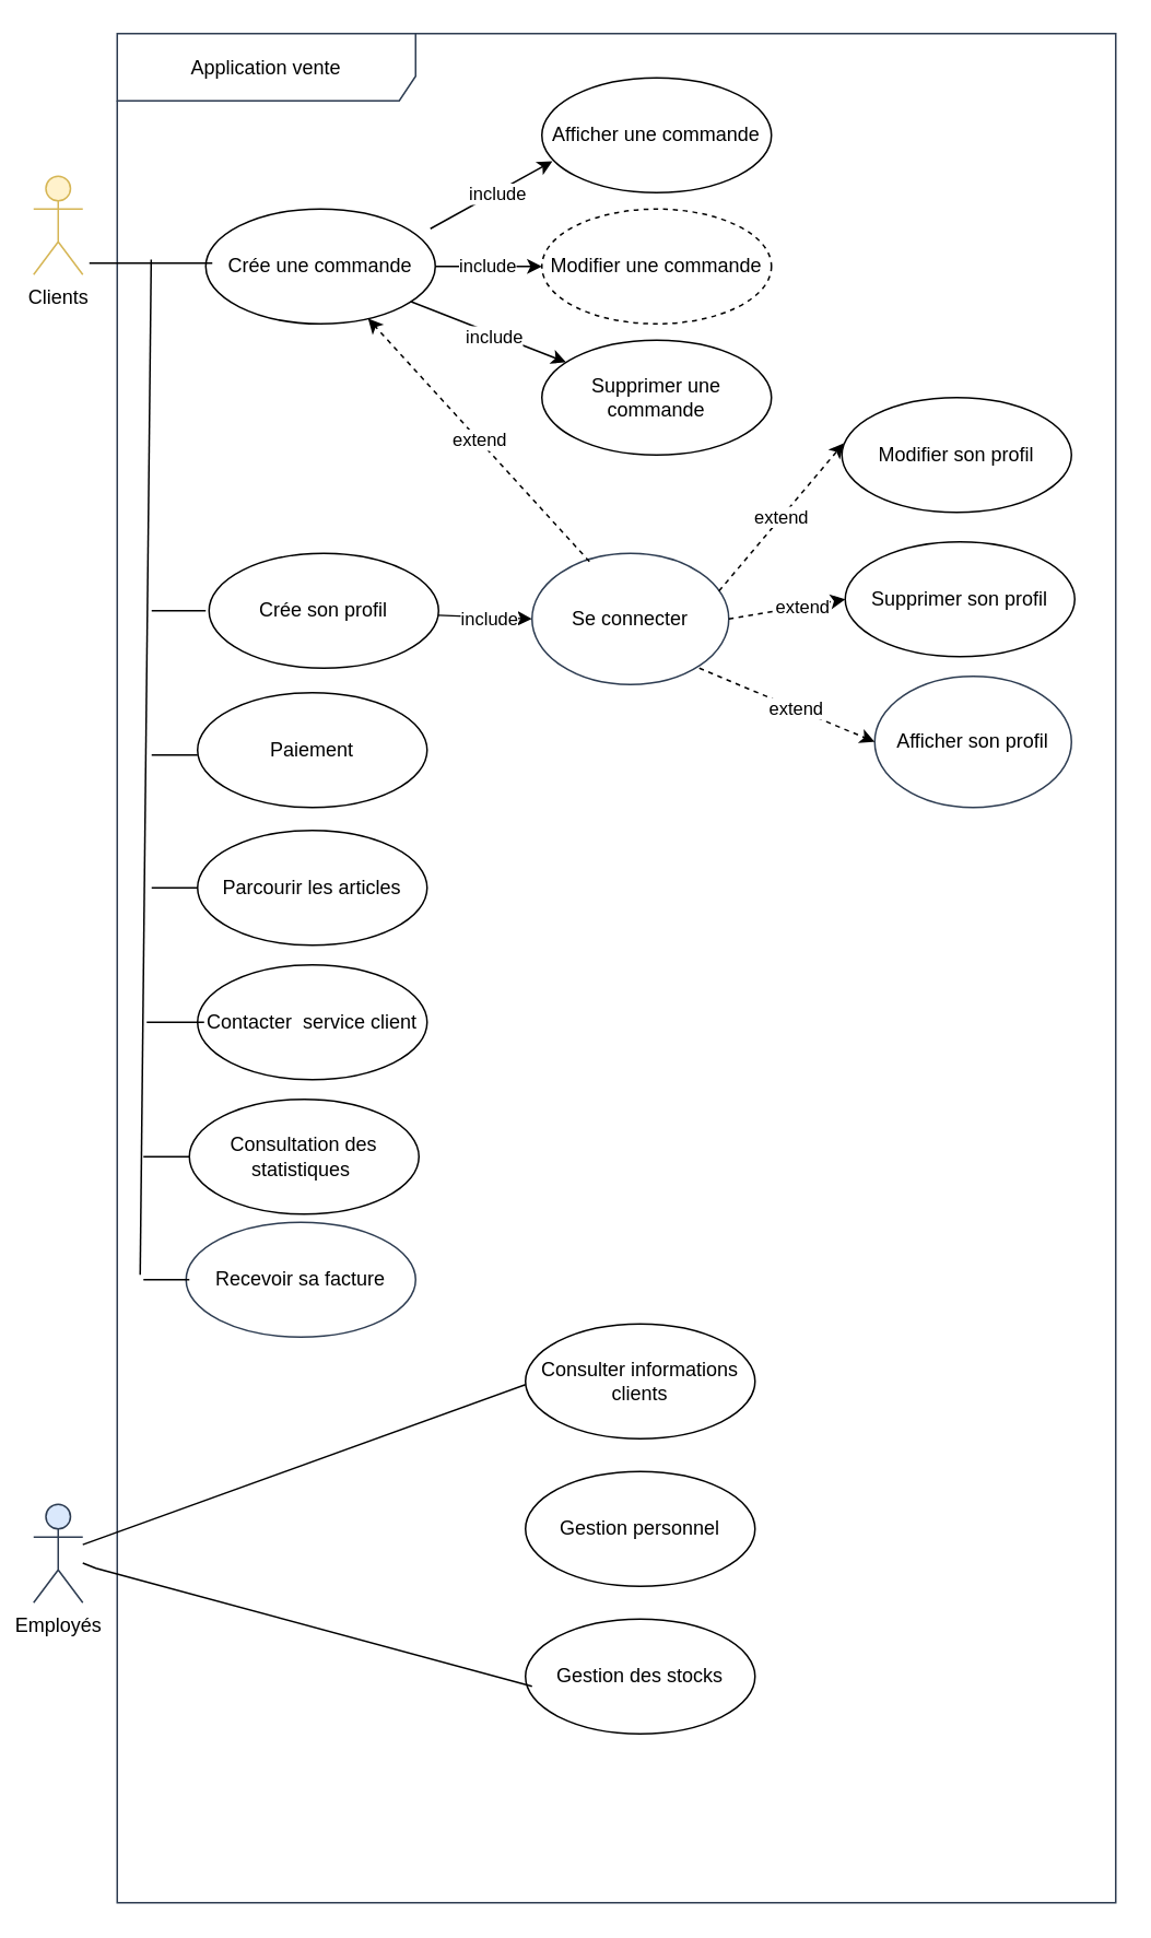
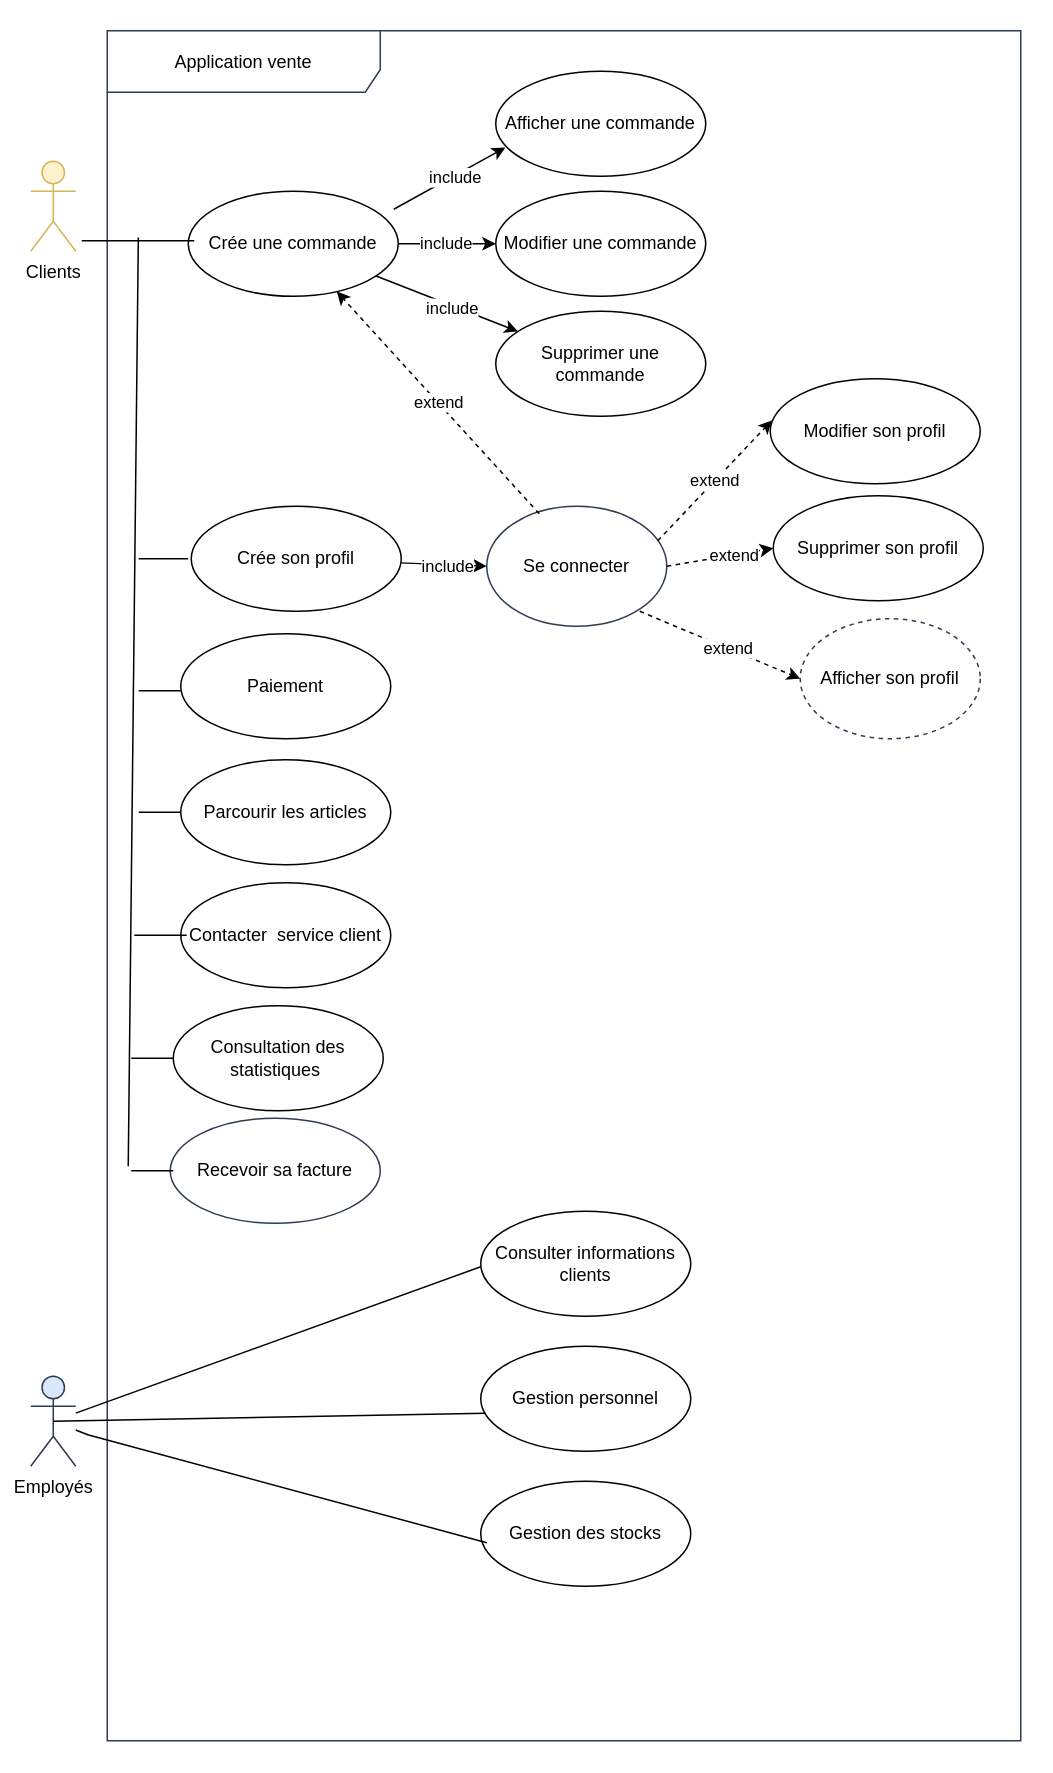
- <mxCell id="17" value="Modifier une commande" style="ellipse;whiteSpace=wrap;html=1;dashed=1;" vertex="1" parent="1"><mxGeometry x="330" y="127" width="140" height="70" as="geometry" /></mxCell>
+ <mxCell id="17" value="Modifier une commande" style="ellipse;whiteSpace=wrap;html=1;" vertex="1" parent="1"><mxGeometry x="330" y="127" width="140" height="70" as="geometry" /></mxCell>
- <mxCell id="6" value="Modifier son profil" style="ellipse;whiteSpace=wrap;html=1;" vertex="1" parent="1"><mxGeometry x="513" y="242" width="140" height="70" as="geometry" /></mxCell>
+ <mxCell id="6" value="Modifier son profil" style="ellipse;whiteSpace=wrap;html=1;" vertex="1" parent="1"><mxGeometry x="513" y="252" width="140" height="70" as="geometry" /></mxCell>
- <mxCell id="31" value="Afficher son profil" style="ellipse;whiteSpace=wrap;html=1;strokeColor=#2E3D52;" vertex="1" parent="1"><mxGeometry x="533" y="412" width="120" height="80" as="geometry" /></mxCell>
+ <mxCell id="31" value="Afficher son profil" style="ellipse;whiteSpace=wrap;html=1;strokeColor=#2E3D52;dashed=1;" vertex="1" parent="1"><mxGeometry x="533" y="412" width="120" height="80" as="geometry" /></mxCell>
+ <mxCell id="43" value="" style="endArrow=none;html=1;rounded=0;entryX=0.023;entryY=0.639;entryDx=0;entryDy=0;entryPerimeter=0;exitX=0.5;exitY=0.5;exitDx=0;exitDy=0;exitPerimeter=0;" edge="1" parent="1" source="4" target="13"><mxGeometry width="50" height="50" relative="1" as="geometry"><mxPoint x="62" y="967" as="sourcePoint" /><mxPoint x="112" y="917" as="targetPoint" /></mxGeometry></mxCell>
